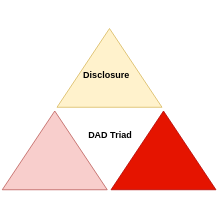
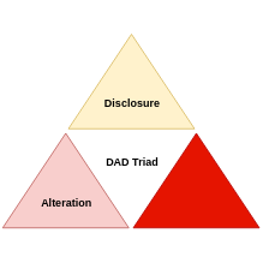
- <mxCell id="7" value="Disclosure" style="text;html=1;align=center;verticalAlign=middle;resizable=0;points=[];autosize=1;strokeColor=none;fillColor=none;fontStyle=1" parent="1" vertex="1"><mxGeometry x="100.5" y="85" width="80" height="30" as="geometry" /></mxCell>
+ <mxCell id="7" value="Disclosure" style="text;html=1;align=center;verticalAlign=middle;resizable=0;points=[];autosize=1;strokeColor=none;fillColor=none;fontStyle=1" parent="1" vertex="1"><mxGeometry x="105.5" y="100" width="80" height="30" as="geometry" /></mxCell>
+ <mxCell id="6" value="Alteration" style="text;html=1;align=center;verticalAlign=middle;resizable=0;points=[];autosize=1;strokeColor=none;fillColor=none;fontStyle=1" parent="1" vertex="1"><mxGeometry x="33" y="210" width="80" height="30" as="geometry" /></mxCell>
